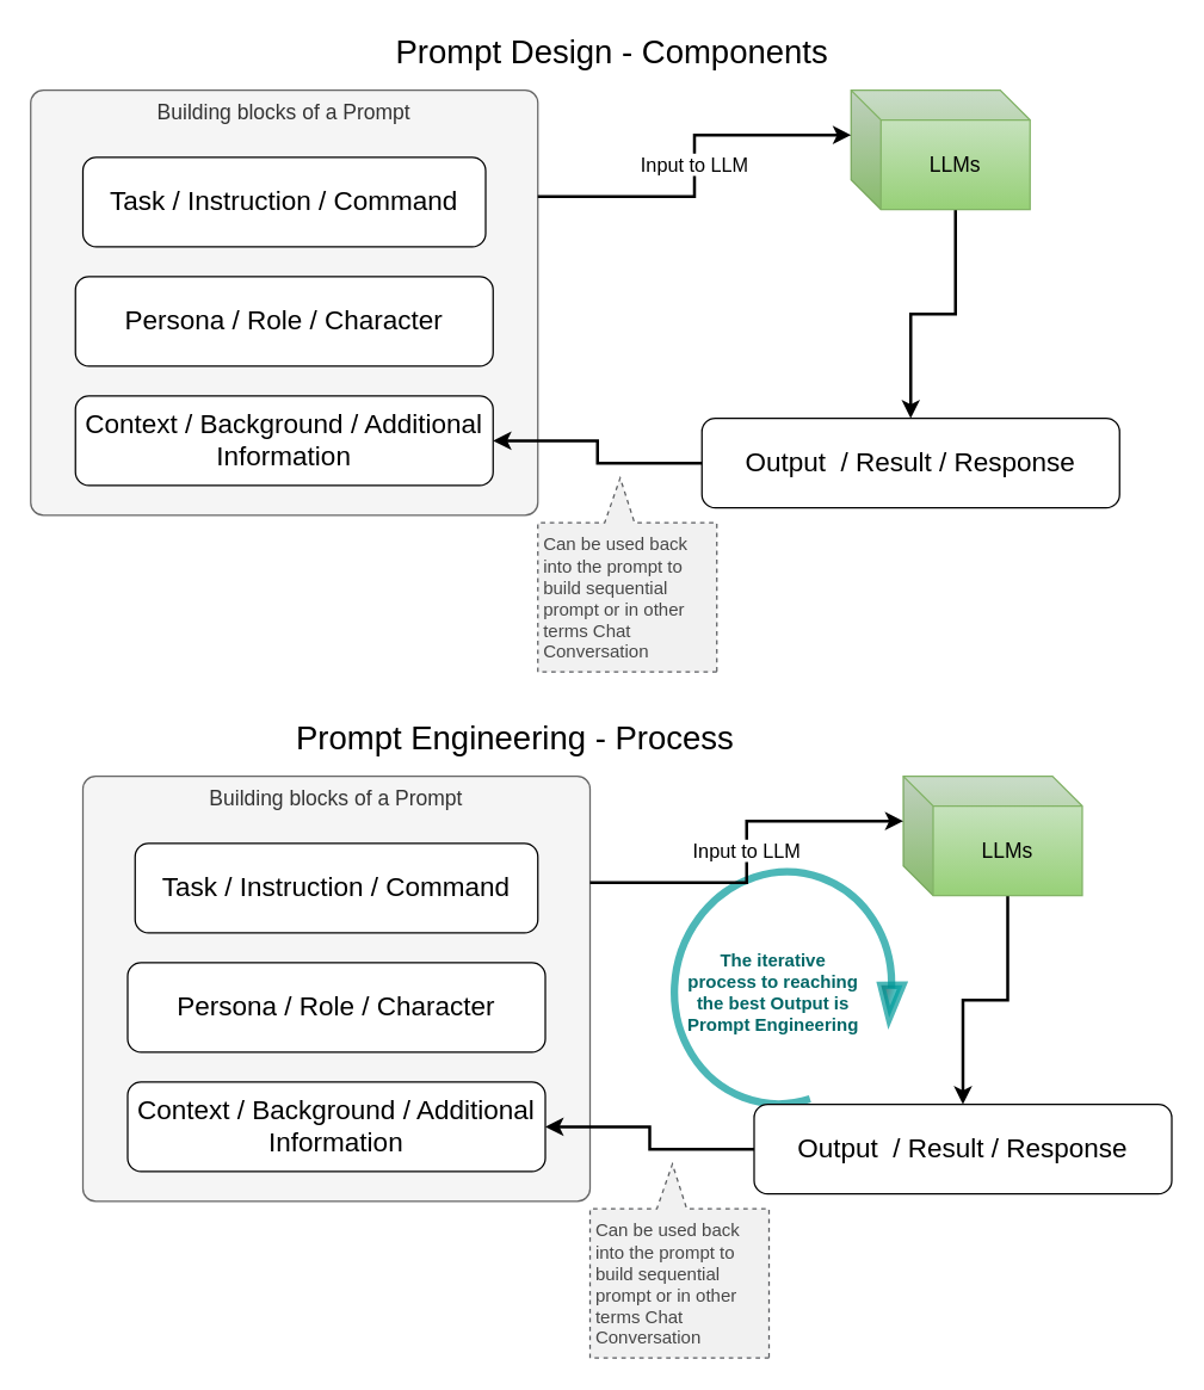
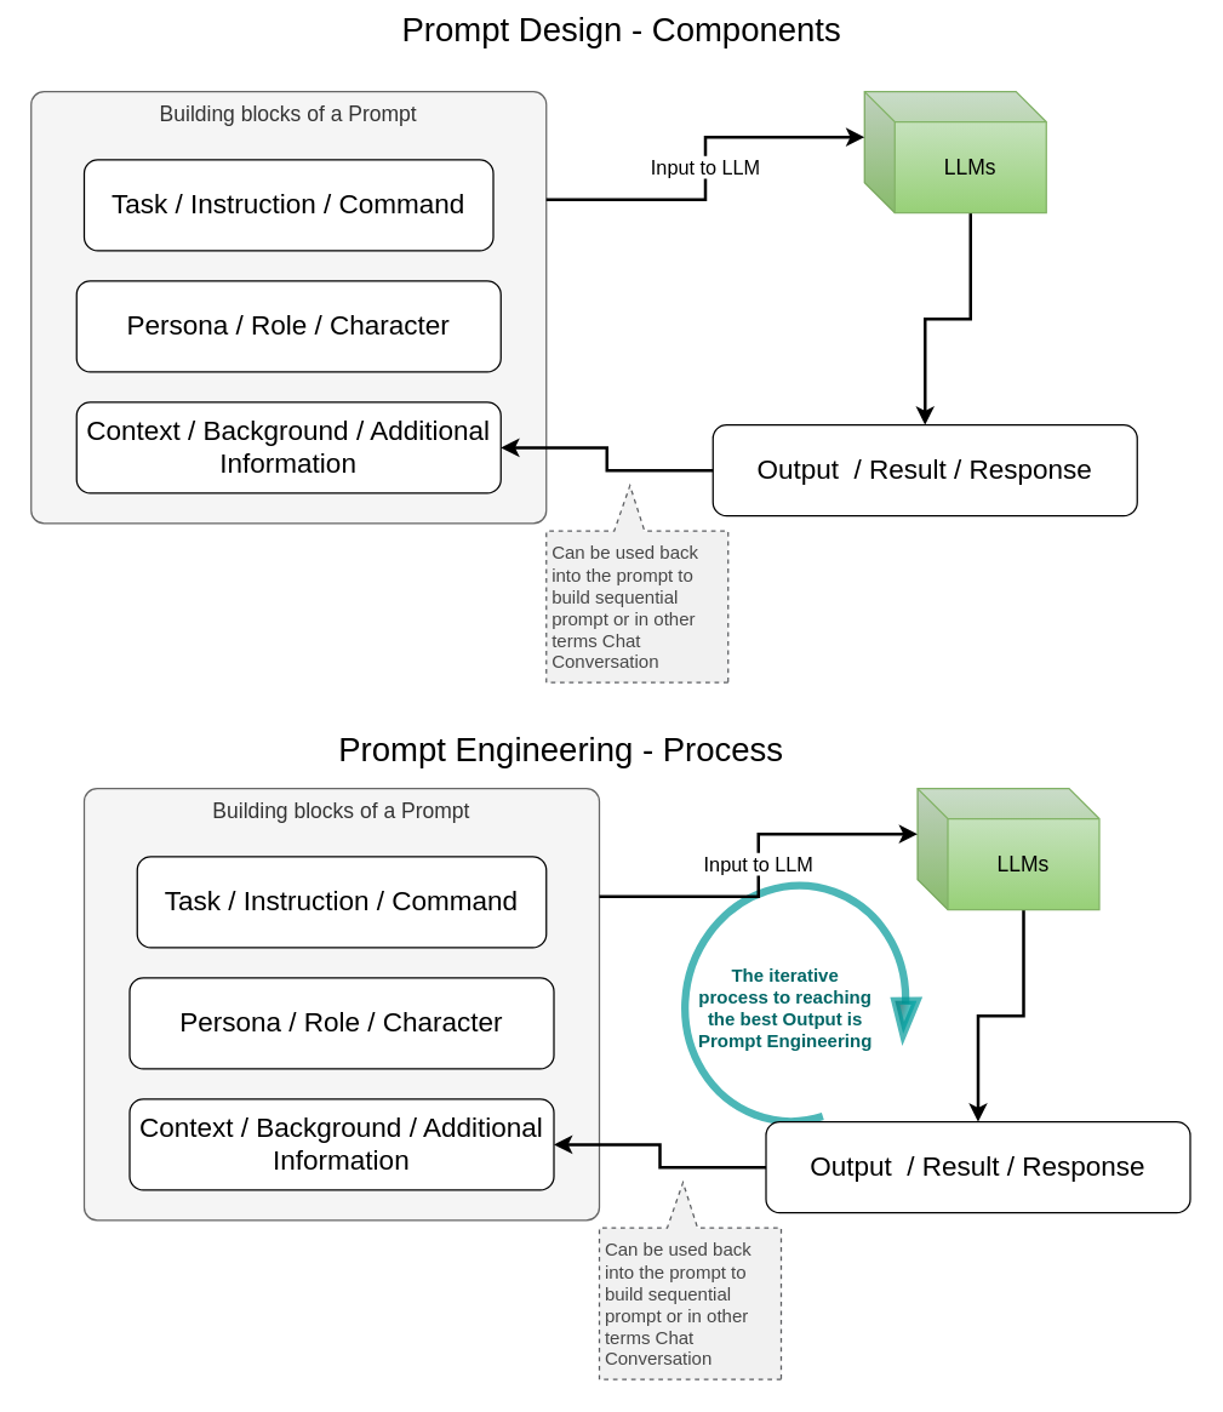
- <mxCell id="14" value="Prompt Design - Components" style="text;html=1;strokeColor=none;fillColor=none;align=center;verticalAlign=middle;whiteSpace=wrap;rounded=0;fontSize=22;" vertex="1" parent="1"><mxGeometry x="230" width="360" height="30" as="geometry" y="20" /></mxCell>
+ <mxCell id="14" value="Prompt Design - Components" style="text;html=1;strokeColor=none;fillColor=none;align=center;verticalAlign=middle;whiteSpace=wrap;rounded=0;fontSize=22;" vertex="1" parent="1"><mxGeometry x="230" y="5" width="360" height="30" as="geometry" /></mxCell>
- <mxCell id="15" value="Prompt Engineering - Process" style="text;html=1;strokeColor=none;fillColor=none;align=center;verticalAlign=middle;whiteSpace=wrap;rounded=0;fontSize=22;" vertex="1" parent="1"><mxGeometry x="165" y="480" width="360" height="30" as="geometry" /></mxCell>
+ <mxCell id="15" value="Prompt Engineering - Process" style="text;html=1;strokeColor=none;fillColor=none;align=center;verticalAlign=middle;whiteSpace=wrap;rounded=0;fontSize=22;" vertex="1" parent="1"><mxGeometry x="190" y="480" width="360" height="30" as="geometry" /></mxCell>
